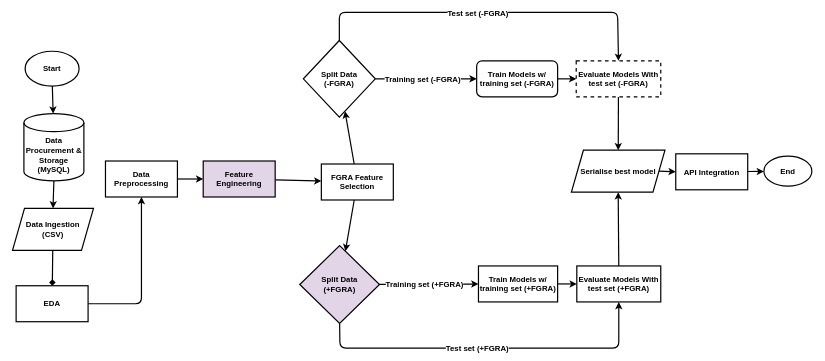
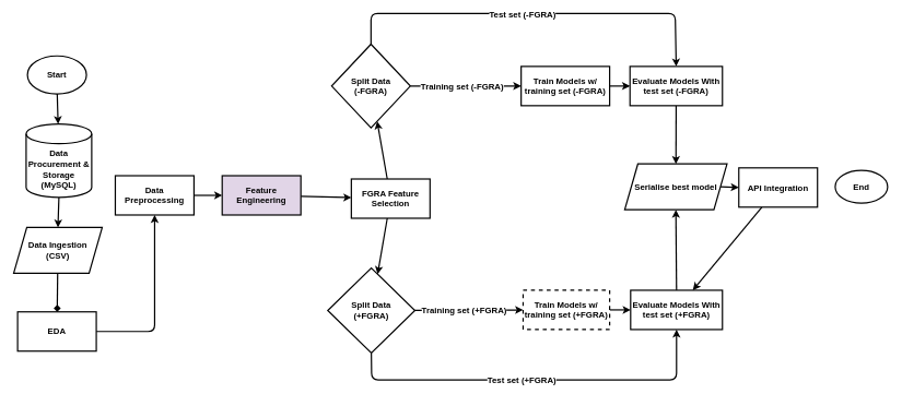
- <mxCell id="29" value="&lt;b&gt;&lt;font style=&quot;font-size: 13px;&quot;&gt;Train Models w/ training set (-FGRA)&lt;/font&gt;&lt;/b&gt;" style="whiteSpace=wrap;html=1;strokeWidth=2;rounded=1;" parent="1" vertex="1"><mxGeometry x="794" y="101" width="135" height="60" as="geometry" /></mxCell>
+ <mxCell id="29" value="&lt;b&gt;&lt;font style=&quot;font-size: 13px;&quot;&gt;Train Models w/ training set (-FGRA)&lt;/font&gt;&lt;/b&gt;" style="rounded=0;whiteSpace=wrap;html=1;strokeWidth=2;" parent="1" vertex="1"><mxGeometry x="794" y="101" width="135" height="60" as="geometry" /></mxCell>
- <mxCell id="35" value="&lt;b&gt;&lt;font style=&quot;font-size: 13px;&quot;&gt;Evaluate Models With test set (-FGRA)&lt;/font&gt;&lt;/b&gt;" style="rounded=0;whiteSpace=wrap;html=1;strokeWidth=2;dashed=1;" parent="1" vertex="1"><mxGeometry x="960" y="101" width="141" height="60" as="geometry" /></mxCell>
+ <mxCell id="35" value="&lt;b&gt;&lt;font style=&quot;font-size: 13px;&quot;&gt;Evaluate Models With test set (-FGRA)&lt;/font&gt;&lt;/b&gt;" style="rounded=0;whiteSpace=wrap;html=1;strokeWidth=2;" parent="1" vertex="1"><mxGeometry x="960" y="101" width="141" height="60" as="geometry" /></mxCell>
- <mxCell id="36" value="" style="edgeStyle=none;html=1;strokeWidth=2;" parent="1" source="37" target="4" edge="1"><mxGeometry relative="1" as="geometry" /></mxCell>
+ <mxCell id="36" value="" style="edgeStyle=none;html=1;strokeWidth=2;" parent="1" source="37" target="31" edge="1"><mxGeometry relative="1" as="geometry" /></mxCell>
- <mxCell id="33" value="&lt;b&gt;&lt;font style=&quot;font-size: 13px;&quot;&gt;Train Models w/ training set (+FGRA)&lt;/font&gt;&lt;/b&gt;" style="rounded=0;whiteSpace=wrap;html=1;strokeWidth=2;" parent="1" vertex="1"><mxGeometry x="797" y="443" width="132" height="60" as="geometry" /></mxCell>
+ <mxCell id="33" value="&lt;b&gt;&lt;font style=&quot;font-size: 13px;&quot;&gt;Train Models w/ training set (+FGRA)&lt;/font&gt;&lt;/b&gt;" style="rounded=0;whiteSpace=wrap;html=1;strokeWidth=2;dashed=1;" parent="1" vertex="1"><mxGeometry x="797" y="443" width="132" height="60" as="geometry" /></mxCell>
- <mxCell id="27" value="&lt;b style=&quot;font-size: 13px;&quot;&gt;Split Data &lt;br&gt;(+FGRA)&lt;/b&gt;" style="rhombus;whiteSpace=wrap;html=1;strokeWidth=2;fillColor=#e1d5e7;" parent="1" vertex="1"><mxGeometry x="499" y="409" width="133" height="130" as="geometry" /></mxCell>
+ <mxCell id="27" value="&lt;b style=&quot;font-size: 13px;&quot;&gt;Split Data &lt;br&gt;(+FGRA)&lt;/b&gt;" style="rhombus;whiteSpace=wrap;html=1;strokeWidth=2;" parent="1" vertex="1"><mxGeometry x="499" y="409" width="133" height="130" as="geometry" /></mxCell>
